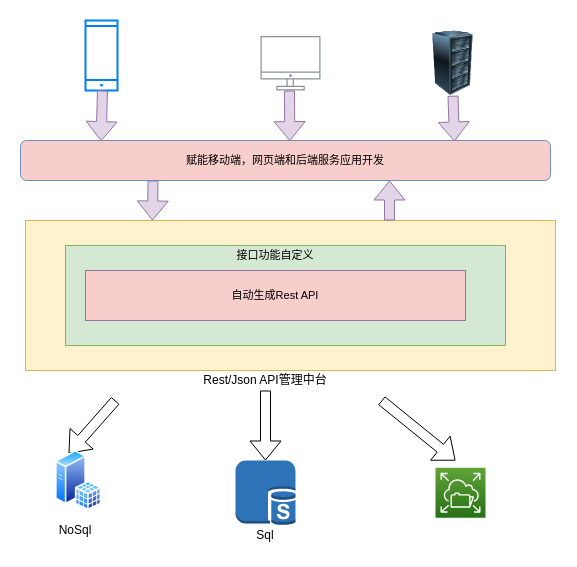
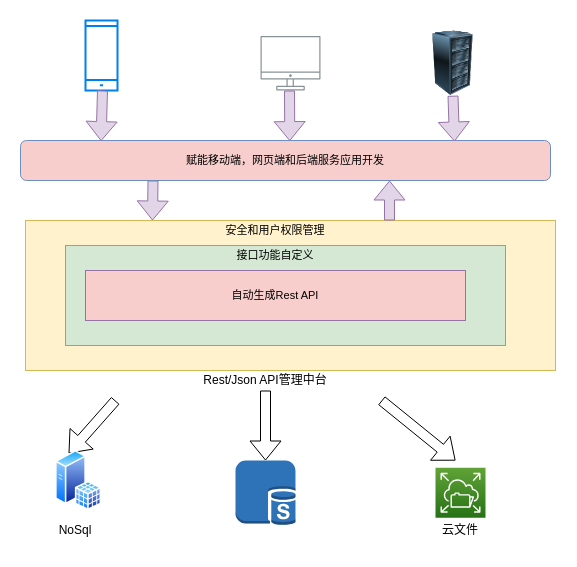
+ <mxCell id="3" value="安全和用户权限管理" style="text;html=1;strokeColor=none;fillColor=none;align=center;verticalAlign=middle;whiteSpace=wrap;rounded=0;fontSize=11;" parent="1" vertex="1"><mxGeometry x="215" y="220" width="120" height="20" as="geometry" /></mxCell>
+ <mxCell id="18" value="云文件" style="text;html=1;strokeColor=none;fillColor=none;align=center;verticalAlign=middle;whiteSpace=wrap;rounded=0;" vertex="1" parent="1"><mxGeometry x="440" y="520" width="40" height="20" as="geometry" /></mxCell>
- <mxCell id="17" value="Sql" style="text;html=1;strokeColor=none;fillColor=none;align=center;verticalAlign=middle;whiteSpace=wrap;rounded=0;" vertex="1" parent="1"><mxGeometry x="245" y="524.5" width="40" height="20" as="geometry" /></mxCell>
